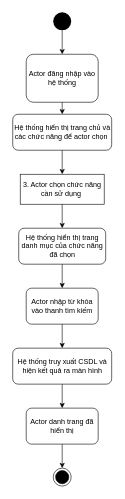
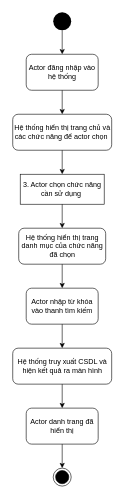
- <mxCell id="4" value="Actor đăng nhập vào hệ thống" style="rounded=1;whiteSpace=wrap;html=1;" vertex="1" parent="1"><mxGeometry x="43" y="90" width="120" height="80" as="geometry" /></mxCell>
+ <mxCell id="4" value="Actor đăng nhập vào hệ thống" style="rounded=1;whiteSpace=wrap;html=1;" vertex="1" parent="1"><mxGeometry x="43" y="90" width="120" height="60" as="geometry" /></mxCell>
